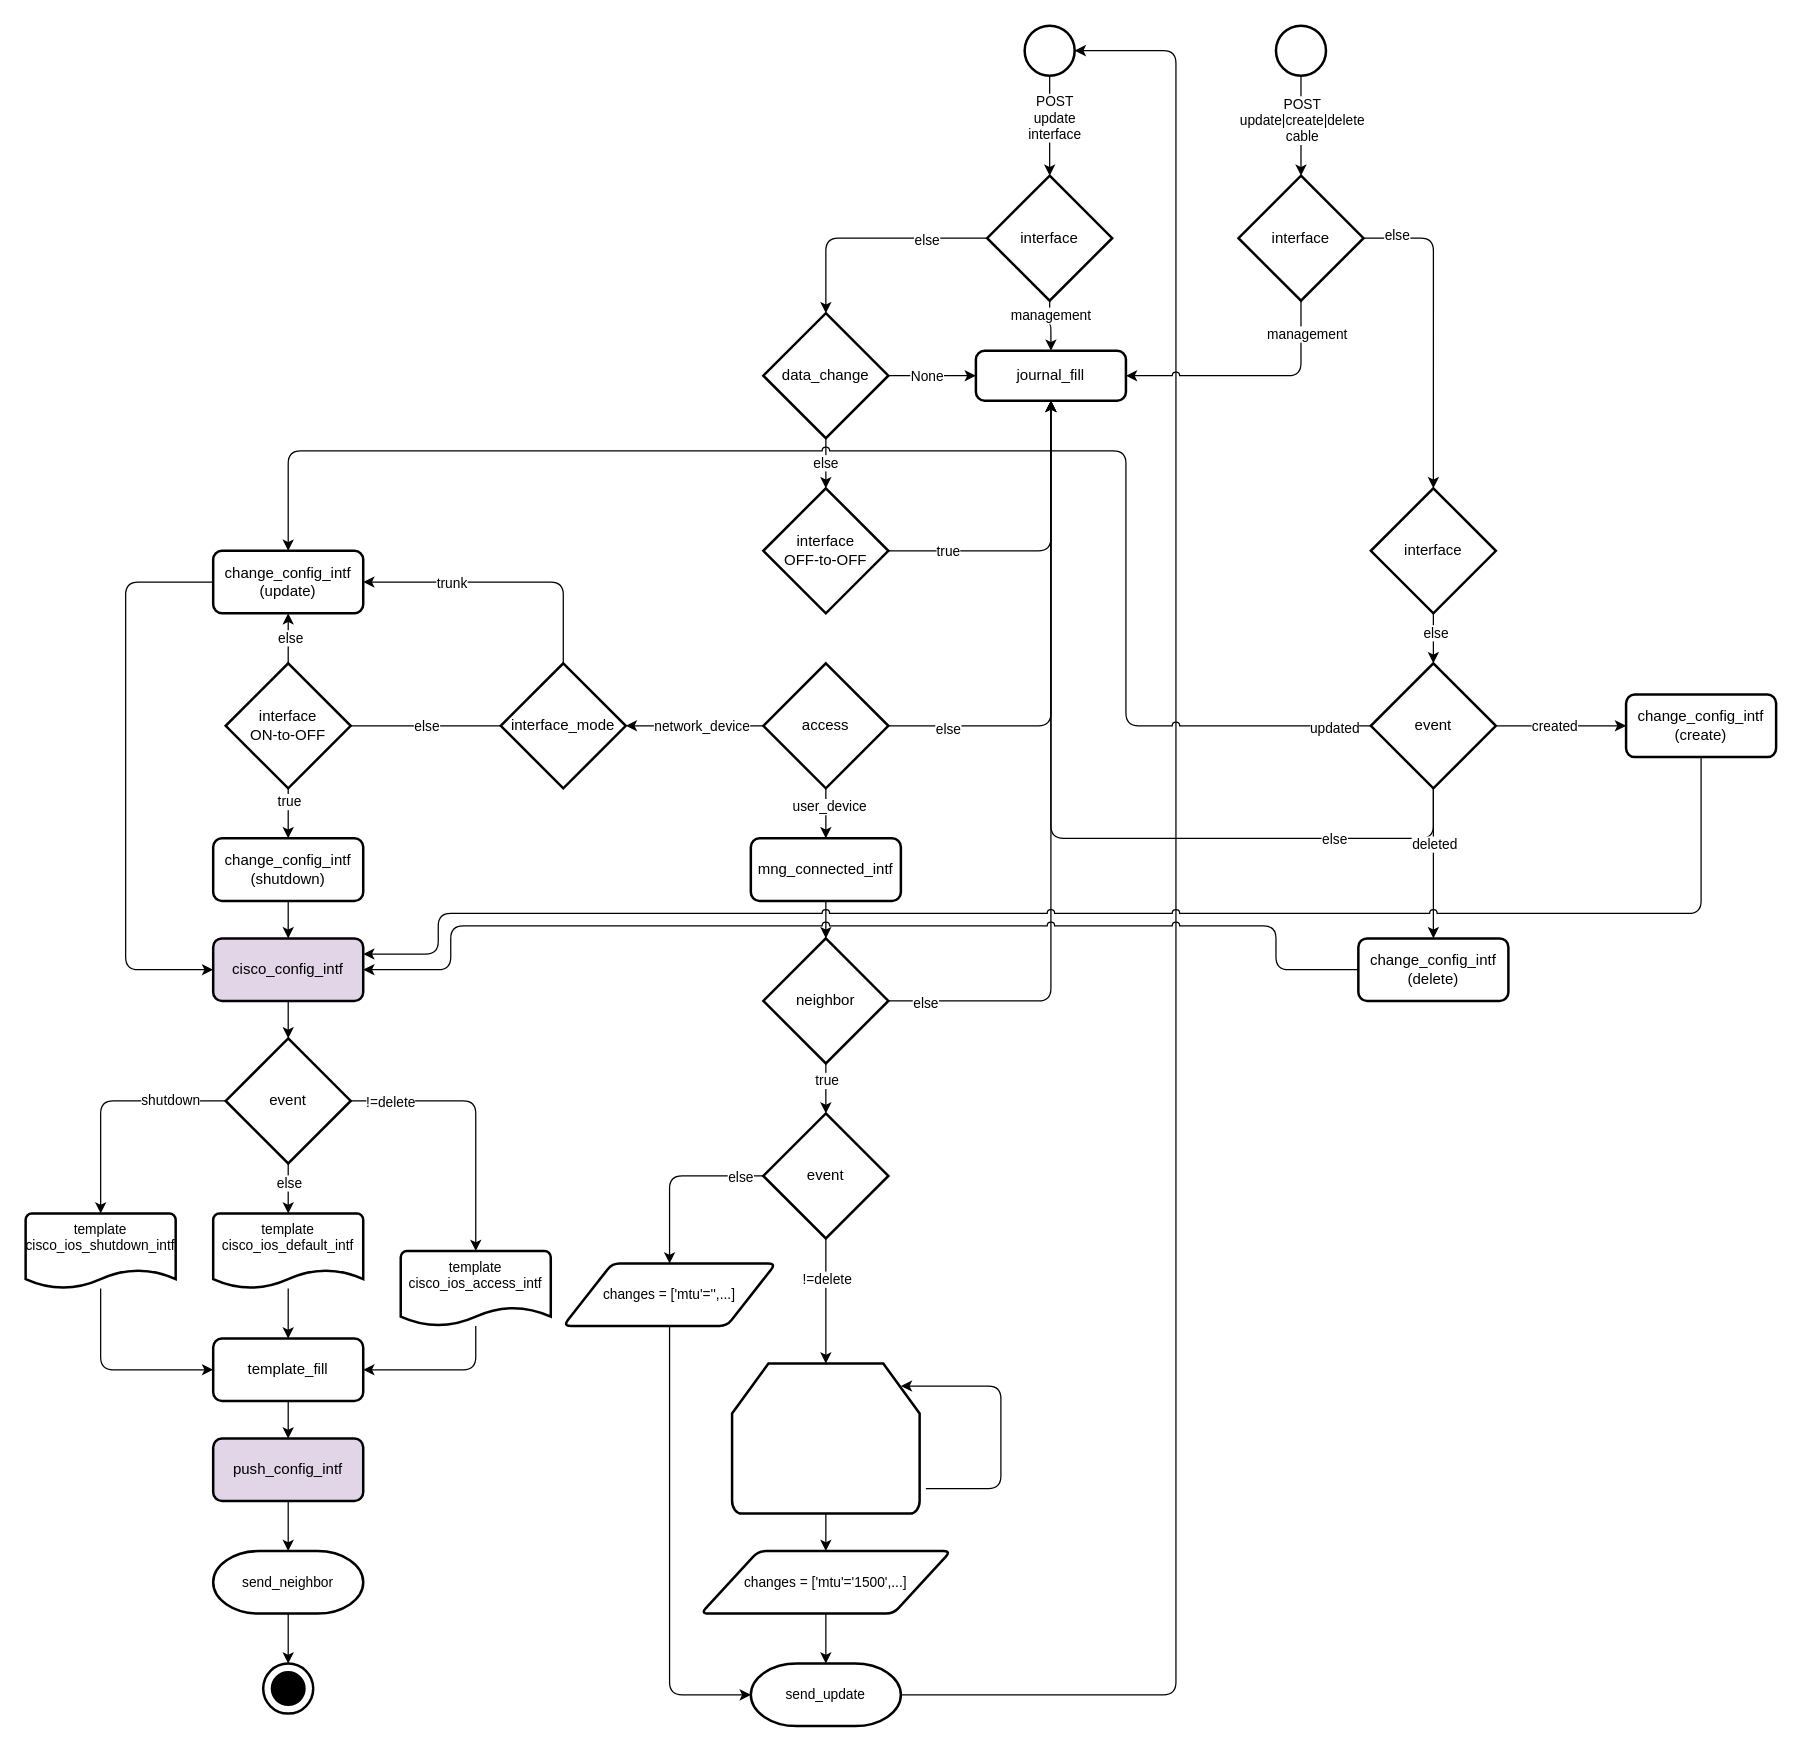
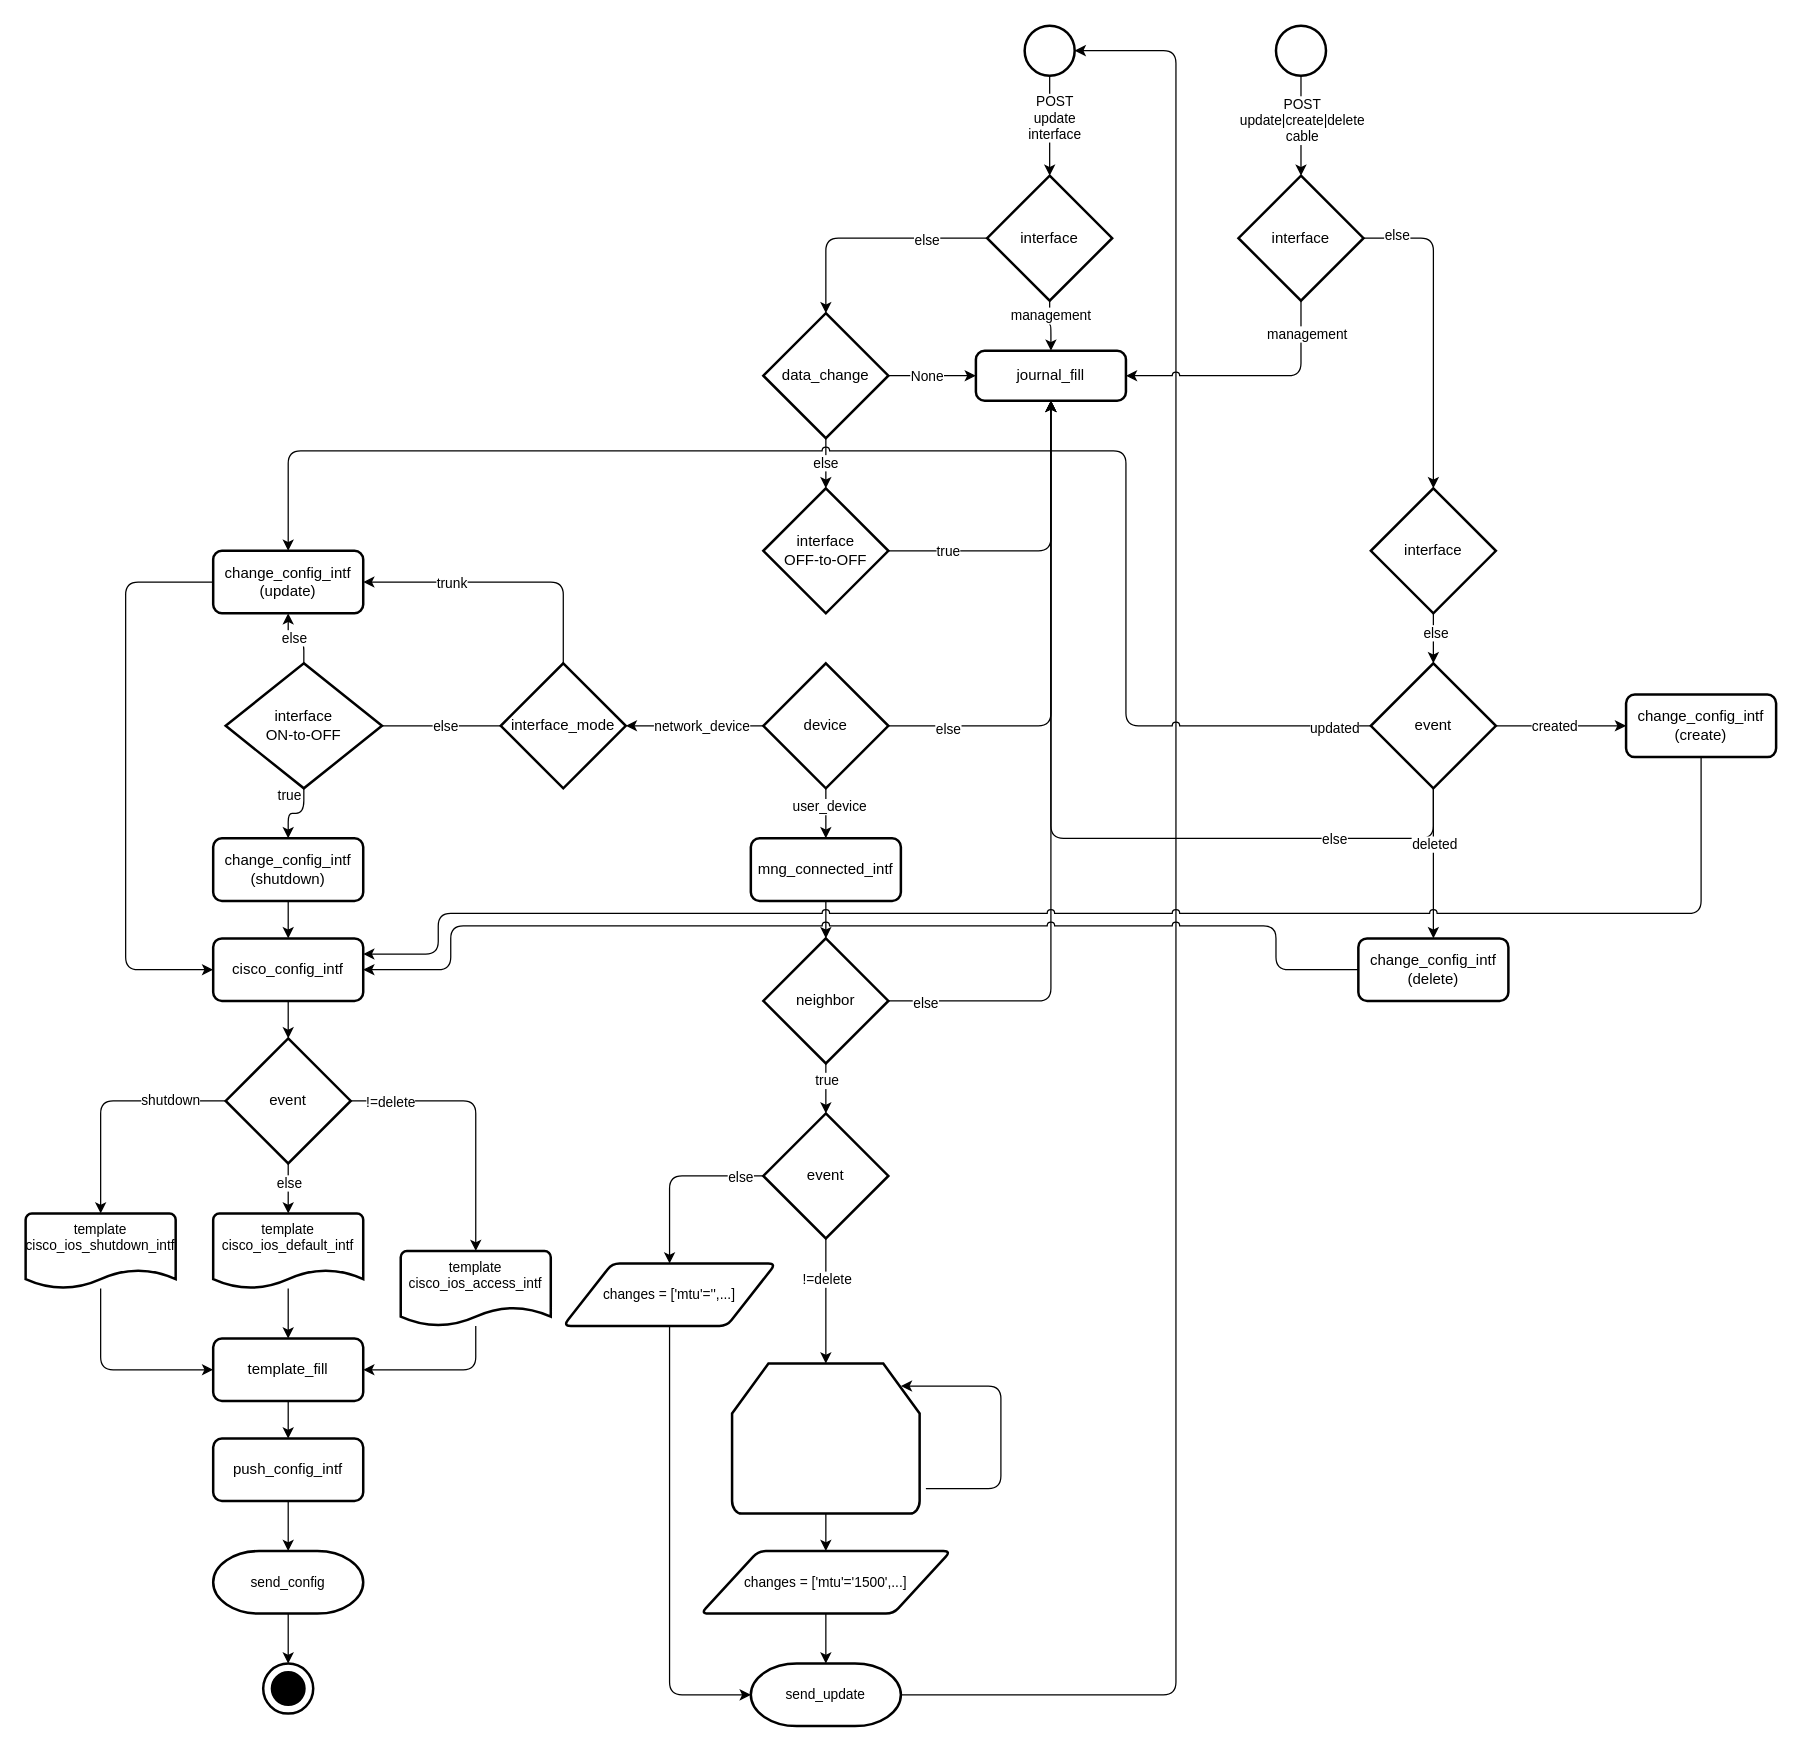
- <mxCell id="24" value="interface&lt;br&gt;ON-to-OFF" style="strokeWidth=2;html=1;shape=mxgraph.flowchart.decision;whiteSpace=wrap;fontFamily=Helvetica;fontSize=12;fontColor=default;align=center;strokeColor=default;fillColor=default;" parent="1" vertex="1"><mxGeometry x="180" y="530" width="100" height="100" as="geometry" /></mxCell>
+ <mxCell id="24" value="interface&lt;br&gt;ON-to-OFF" style="strokeWidth=2;html=1;shape=mxgraph.flowchart.decision;whiteSpace=wrap;fontFamily=Helvetica;fontSize=12;fontColor=default;align=center;strokeColor=default;fillColor=default;" parent="1" vertex="1"><mxGeometry x="180" y="530" width="125" height="100" as="geometry" /></mxCell>
- <mxCell id="37" value="access" style="strokeWidth=2;html=1;shape=mxgraph.flowchart.decision;whiteSpace=wrap;" parent="1" vertex="1"><mxGeometry x="610" y="530" width="100" height="100" as="geometry" /></mxCell>
+ <mxCell id="37" value="device" style="strokeWidth=2;html=1;shape=mxgraph.flowchart.decision;whiteSpace=wrap;" parent="1" vertex="1"><mxGeometry x="610" y="530" width="100" height="100" as="geometry" /></mxCell>
- <mxCell id="48" value="cisco_config_intf" style="rounded=1;whiteSpace=wrap;html=1;absoluteArcSize=1;arcSize=14;strokeWidth=2;fillColor=#e1d5e7;" parent="1" vertex="1"><mxGeometry x="170" y="750" width="120" height="50" as="geometry" /></mxCell>
+ <mxCell id="48" value="cisco_config_intf" style="rounded=1;whiteSpace=wrap;html=1;absoluteArcSize=1;arcSize=14;strokeWidth=2;" parent="1" vertex="1"><mxGeometry x="170" y="750" width="120" height="50" as="geometry" /></mxCell>
- <mxCell id="50" value="push_config_intf" style="rounded=1;whiteSpace=wrap;html=1;absoluteArcSize=1;arcSize=14;strokeWidth=2;fillColor=#e1d5e7;" parent="1" vertex="1"><mxGeometry x="170" y="1150" width="120" height="50" as="geometry" /></mxCell>
+ <mxCell id="50" value="push_config_intf" style="rounded=1;whiteSpace=wrap;html=1;absoluteArcSize=1;arcSize=14;strokeWidth=2;" parent="1" vertex="1"><mxGeometry x="170" y="1150" width="120" height="50" as="geometry" /></mxCell>
- <mxCell id="83" value="send_neighbor" style="strokeWidth=2;html=1;shape=mxgraph.flowchart.terminator;whiteSpace=wrap;fontFamily=Helvetica;fontSize=11;fontColor=default;" parent="1" vertex="1"><mxGeometry x="170" y="1240" width="120" height="50" as="geometry" /></mxCell>
+ <mxCell id="83" value="send_config" style="strokeWidth=2;html=1;shape=mxgraph.flowchart.terminator;whiteSpace=wrap;fontFamily=Helvetica;fontSize=11;fontColor=default;" parent="1" vertex="1"><mxGeometry x="170" y="1240" width="120" height="50" as="geometry" /></mxCell>
